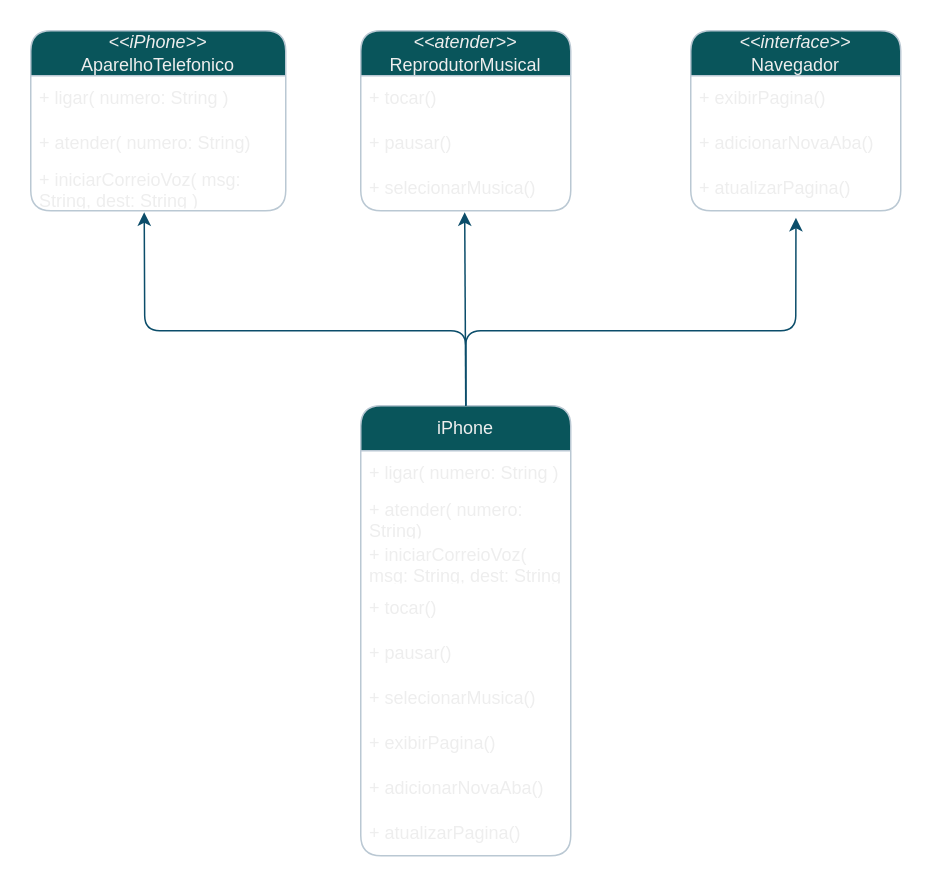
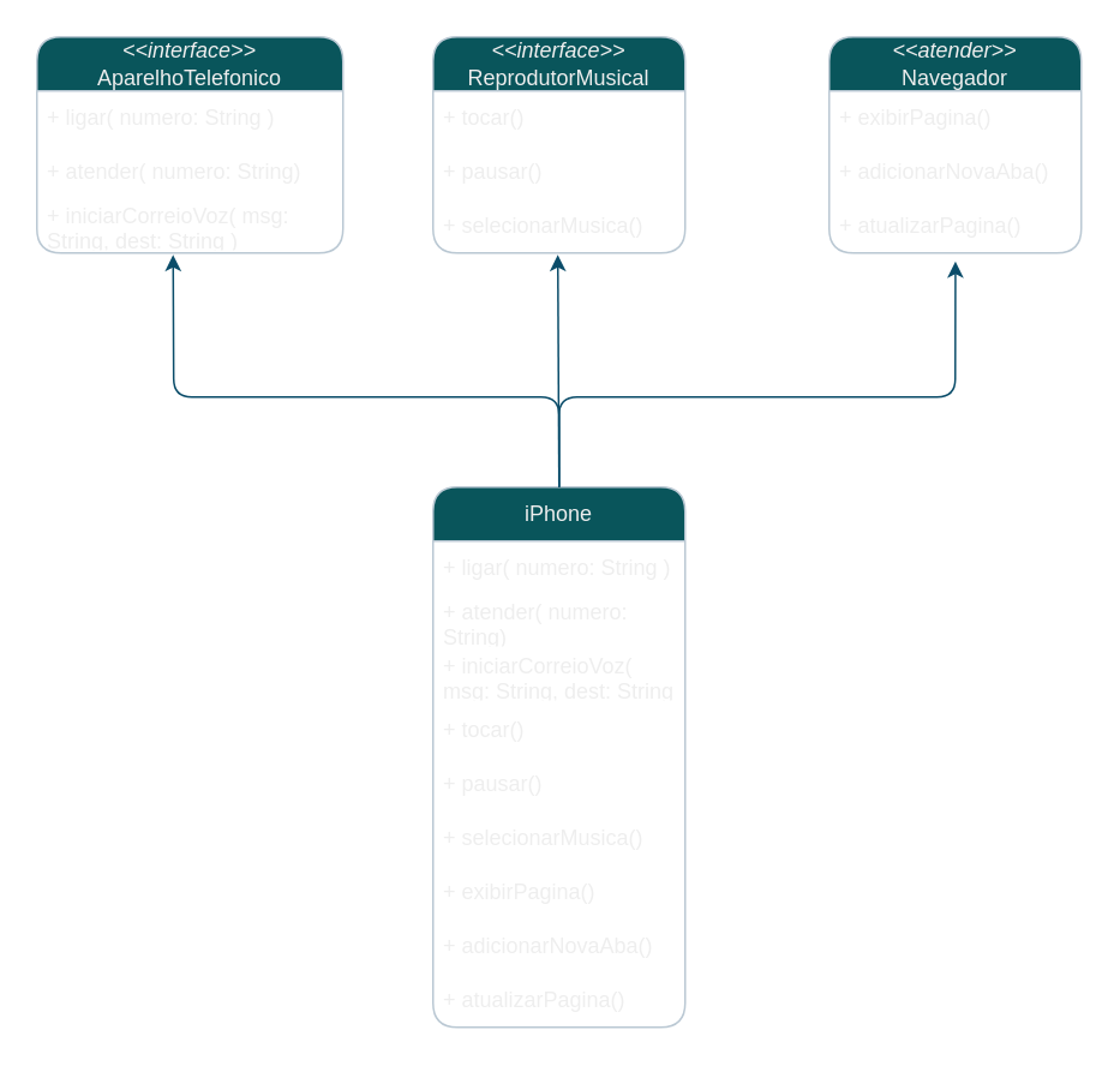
- <mxCell id="2" value="&lt;i&gt;&amp;lt;&amp;lt;iPhone&amp;gt;&amp;gt;&lt;/i&gt;&lt;br&gt;AparelhoTelefonico" style="swimlane;fontStyle=0;childLayout=stackLayout;horizontal=1;startSize=30;horizontalStack=0;resizeParent=1;resizeParentMax=0;resizeLast=0;collapsible=1;marginBottom=0;whiteSpace=wrap;html=1;rounded=1;labelBackgroundColor=none;fillColor=#09555B;strokeColor=#BAC8D3;fontColor=#EEEEEE;" parent="1" vertex="1"><mxGeometry x="20" y="20" width="170" height="120" as="geometry" /></mxCell>
+ <mxCell id="2" value="&lt;i&gt;&amp;lt;&amp;lt;interface&amp;gt;&amp;gt;&lt;/i&gt;&lt;br&gt;AparelhoTelefonico" style="swimlane;fontStyle=0;childLayout=stackLayout;horizontal=1;startSize=30;horizontalStack=0;resizeParent=1;resizeParentMax=0;resizeLast=0;collapsible=1;marginBottom=0;whiteSpace=wrap;html=1;rounded=1;labelBackgroundColor=none;fillColor=#09555B;strokeColor=#BAC8D3;fontColor=#EEEEEE;" parent="1" vertex="1"><mxGeometry x="20" y="20" width="170" height="120" as="geometry" /></mxCell>
- <mxCell id="6" value="&lt;i&gt;&amp;lt;&amp;lt;atender&amp;gt;&amp;gt;&lt;/i&gt;&lt;br&gt;ReprodutorMusical" style="swimlane;fontStyle=0;childLayout=stackLayout;horizontal=1;startSize=30;horizontalStack=0;resizeParent=1;resizeParentMax=0;resizeLast=0;collapsible=1;marginBottom=0;whiteSpace=wrap;html=1;rounded=1;labelBackgroundColor=none;fillColor=#09555B;strokeColor=#BAC8D3;fontColor=#EEEEEE;" parent="1" vertex="1"><mxGeometry x="240" y="20" width="140" height="120" as="geometry" /></mxCell>
+ <mxCell id="6" value="&lt;i&gt;&amp;lt;&amp;lt;interface&amp;gt;&amp;gt;&lt;/i&gt;&lt;br&gt;ReprodutorMusical" style="swimlane;fontStyle=0;childLayout=stackLayout;horizontal=1;startSize=30;horizontalStack=0;resizeParent=1;resizeParentMax=0;resizeLast=0;collapsible=1;marginBottom=0;whiteSpace=wrap;html=1;rounded=1;labelBackgroundColor=none;fillColor=#09555B;strokeColor=#BAC8D3;fontColor=#EEEEEE;" parent="1" vertex="1"><mxGeometry x="240" y="20" width="140" height="120" as="geometry" /></mxCell>
- <mxCell id="10" value="&lt;i&gt;&amp;lt;&amp;lt;interface&amp;gt;&amp;gt;&lt;/i&gt;&lt;br&gt;Navegador" style="swimlane;fontStyle=0;childLayout=stackLayout;horizontal=1;startSize=30;horizontalStack=0;resizeParent=1;resizeParentMax=0;resizeLast=0;collapsible=1;marginBottom=0;whiteSpace=wrap;html=1;rounded=1;labelBackgroundColor=none;fillColor=#09555B;strokeColor=#BAC8D3;fontColor=#EEEEEE;" parent="1" vertex="1"><mxGeometry x="460" y="20" width="140" height="120" as="geometry" /></mxCell>
+ <mxCell id="10" value="&lt;i&gt;&amp;lt;&amp;lt;atender&amp;gt;&amp;gt;&lt;/i&gt;&lt;br&gt;Navegador" style="swimlane;fontStyle=0;childLayout=stackLayout;horizontal=1;startSize=30;horizontalStack=0;resizeParent=1;resizeParentMax=0;resizeLast=0;collapsible=1;marginBottom=0;whiteSpace=wrap;html=1;rounded=1;labelBackgroundColor=none;fillColor=#09555B;strokeColor=#BAC8D3;fontColor=#EEEEEE;" parent="1" vertex="1"><mxGeometry x="460" y="20" width="140" height="120" as="geometry" /></mxCell>
